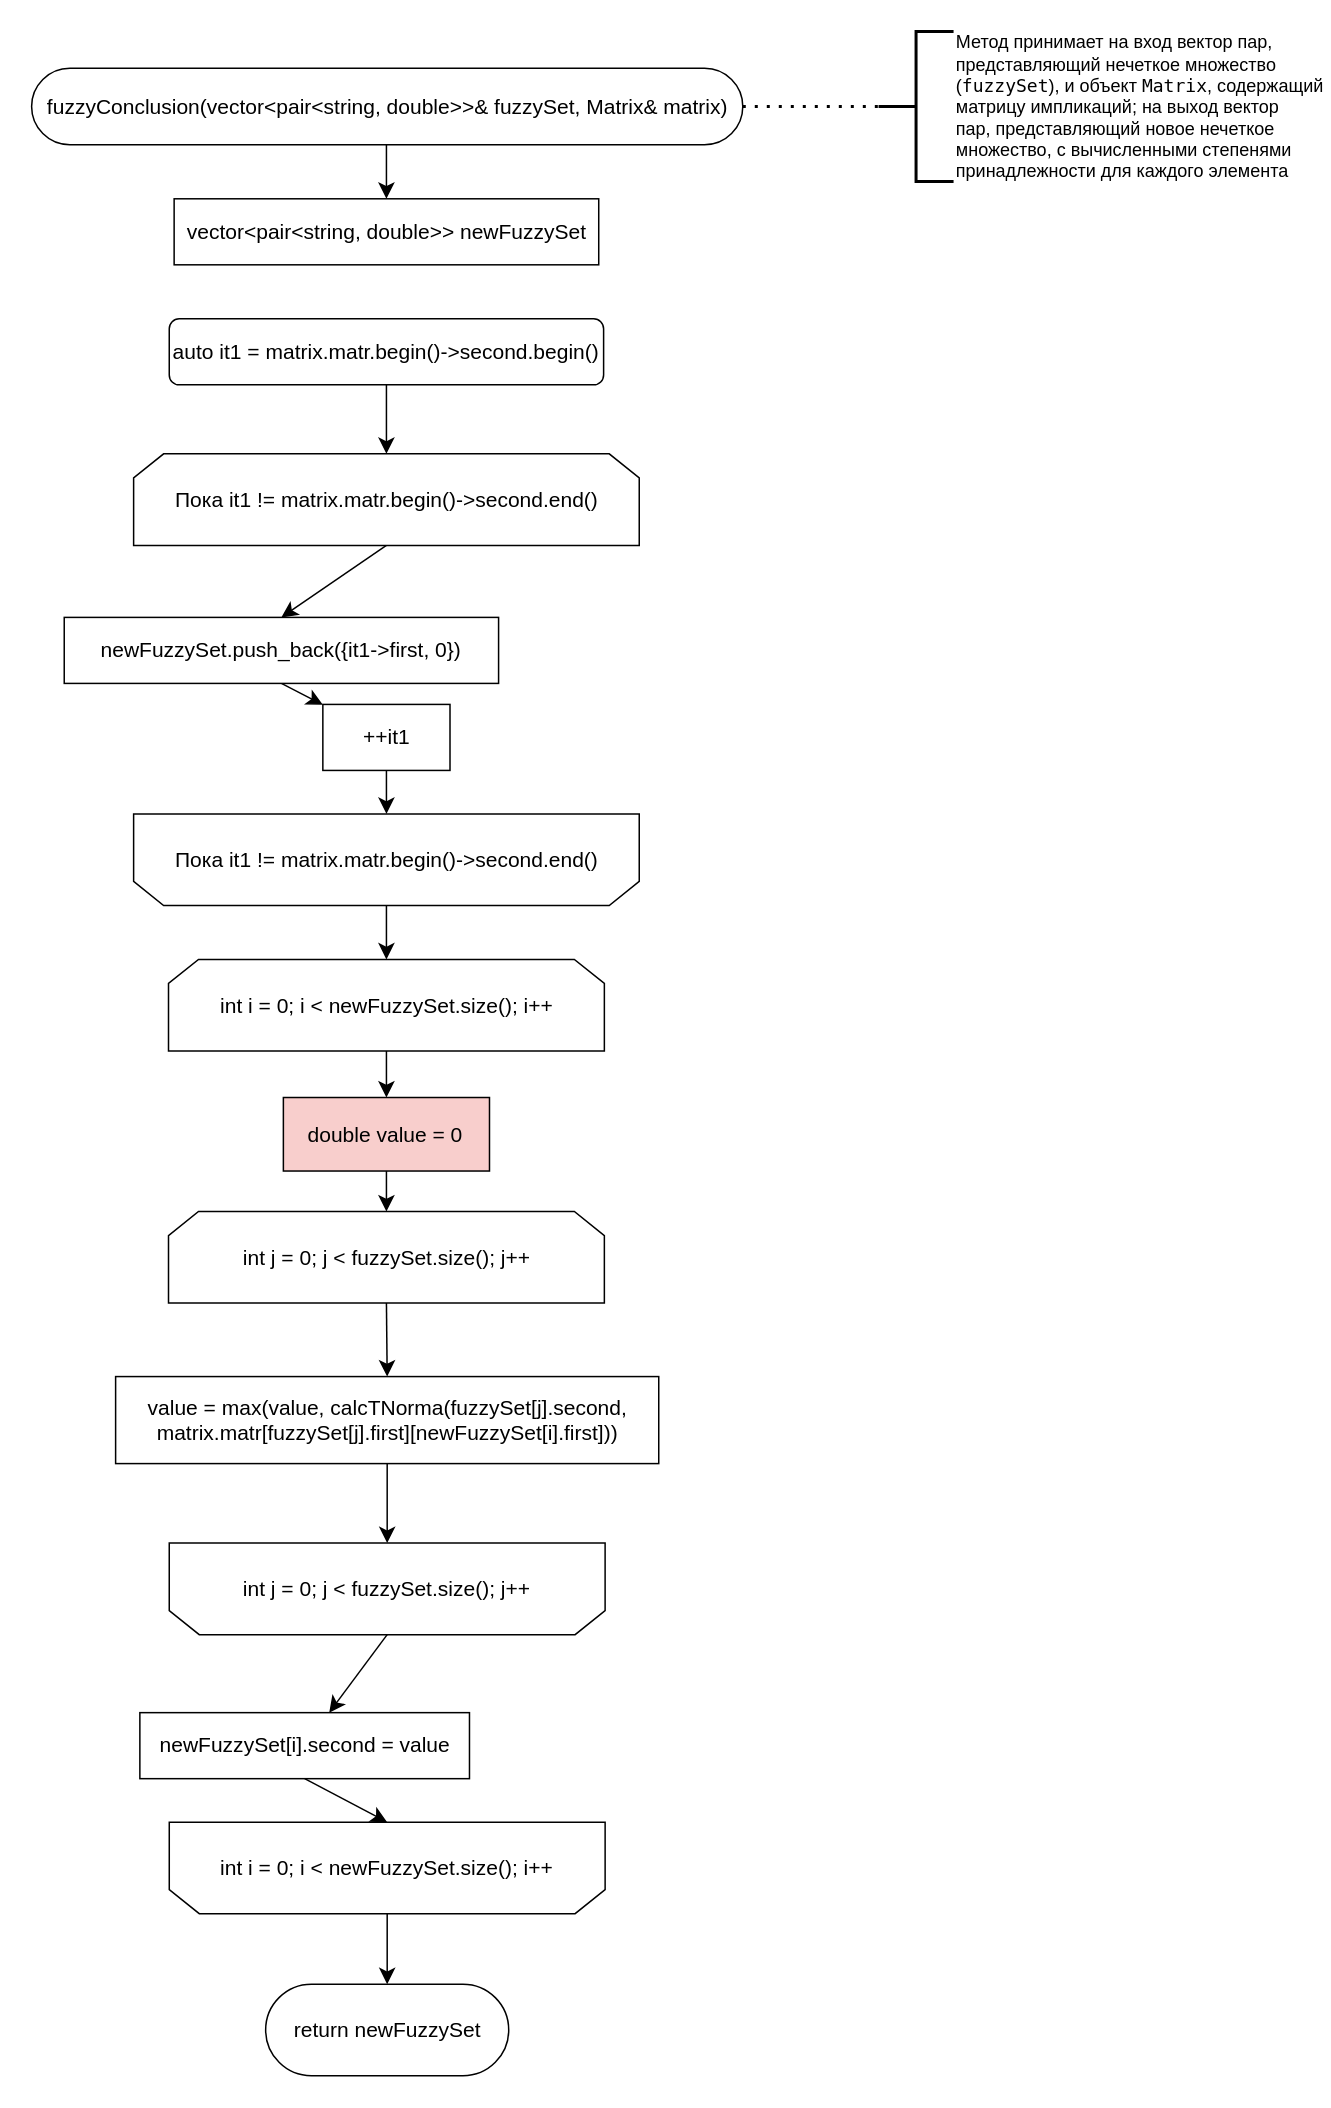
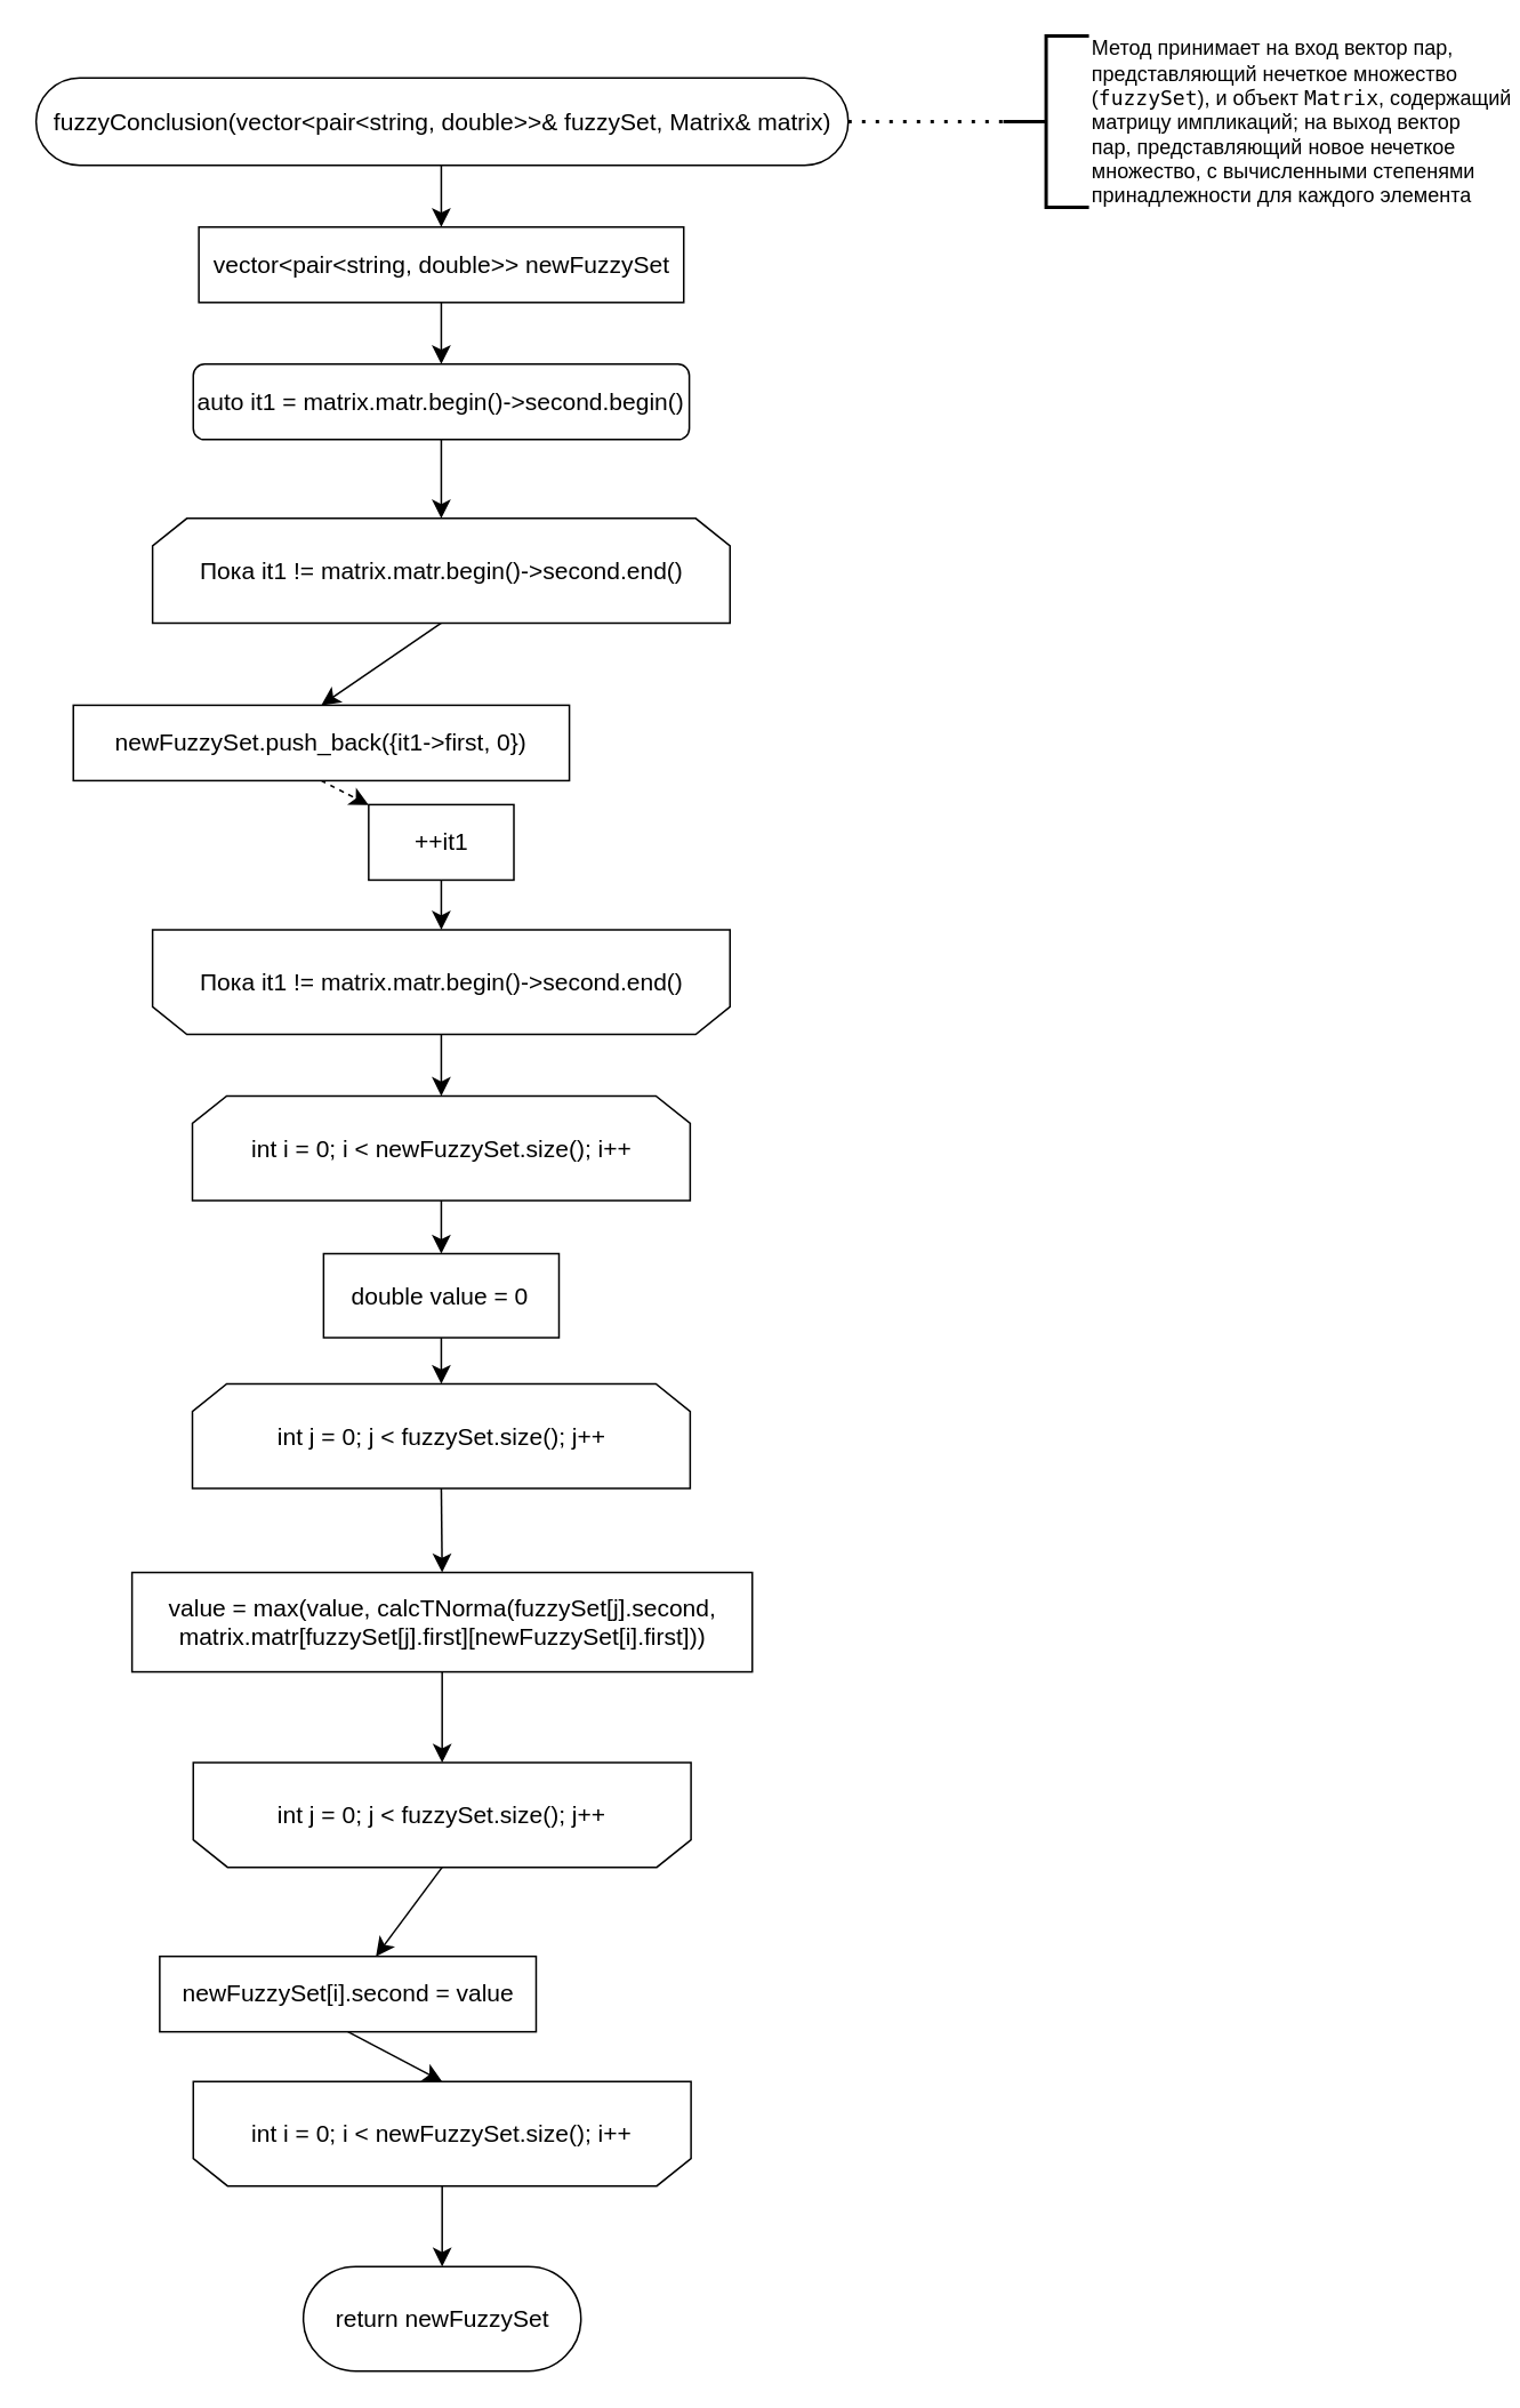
+ <mxCell id="3" style="edgeStyle=none;curved=1;rounded=0;orthogonalLoop=1;jettySize=auto;html=1;exitX=0.5;exitY=1;exitDx=0;exitDy=0;fontSize=12;startSize=8;endSize=8;" parent="1" source="4" target="6" edge="1"><mxGeometry relative="1" as="geometry" /></mxCell>
- <mxCell id="9" style="edgeStyle=none;curved=1;rounded=0;orthogonalLoop=1;jettySize=auto;html=1;exitX=0.5;exitY=1;exitDx=0;exitDy=0;fontSize=12;startSize=8;endSize=8;" parent="1" source="10" target="12" edge="1"><mxGeometry relative="1" as="geometry" /></mxCell>
+ <mxCell id="9" style="edgeStyle=none;curved=1;rounded=0;orthogonalLoop=1;jettySize=auto;html=1;exitX=0.5;exitY=1;exitDx=0;exitDy=0;fontSize=12;startSize=8;endSize=8;dashed=1;" parent="1" source="10" target="12" edge="1"><mxGeometry relative="1" as="geometry" /></mxCell>
- <mxCell id="18" value="&lt;font style=&quot;font-size: 14px;&quot;&gt;double value = 0&lt;/font&gt;" style="rounded=0;whiteSpace=wrap;html=1;fillColor=#f8cecc;" parent="1" vertex="1"><mxGeometry x="188.31" y="731" width="137.38" height="49" as="geometry" /></mxCell>
+ <mxCell id="18" value="&lt;font style=&quot;font-size: 14px;&quot;&gt;double value = 0&lt;/font&gt;" style="rounded=0;whiteSpace=wrap;html=1;" parent="1" vertex="1"><mxGeometry x="188.31" y="731" width="137.38" height="49" as="geometry" /></mxCell>
